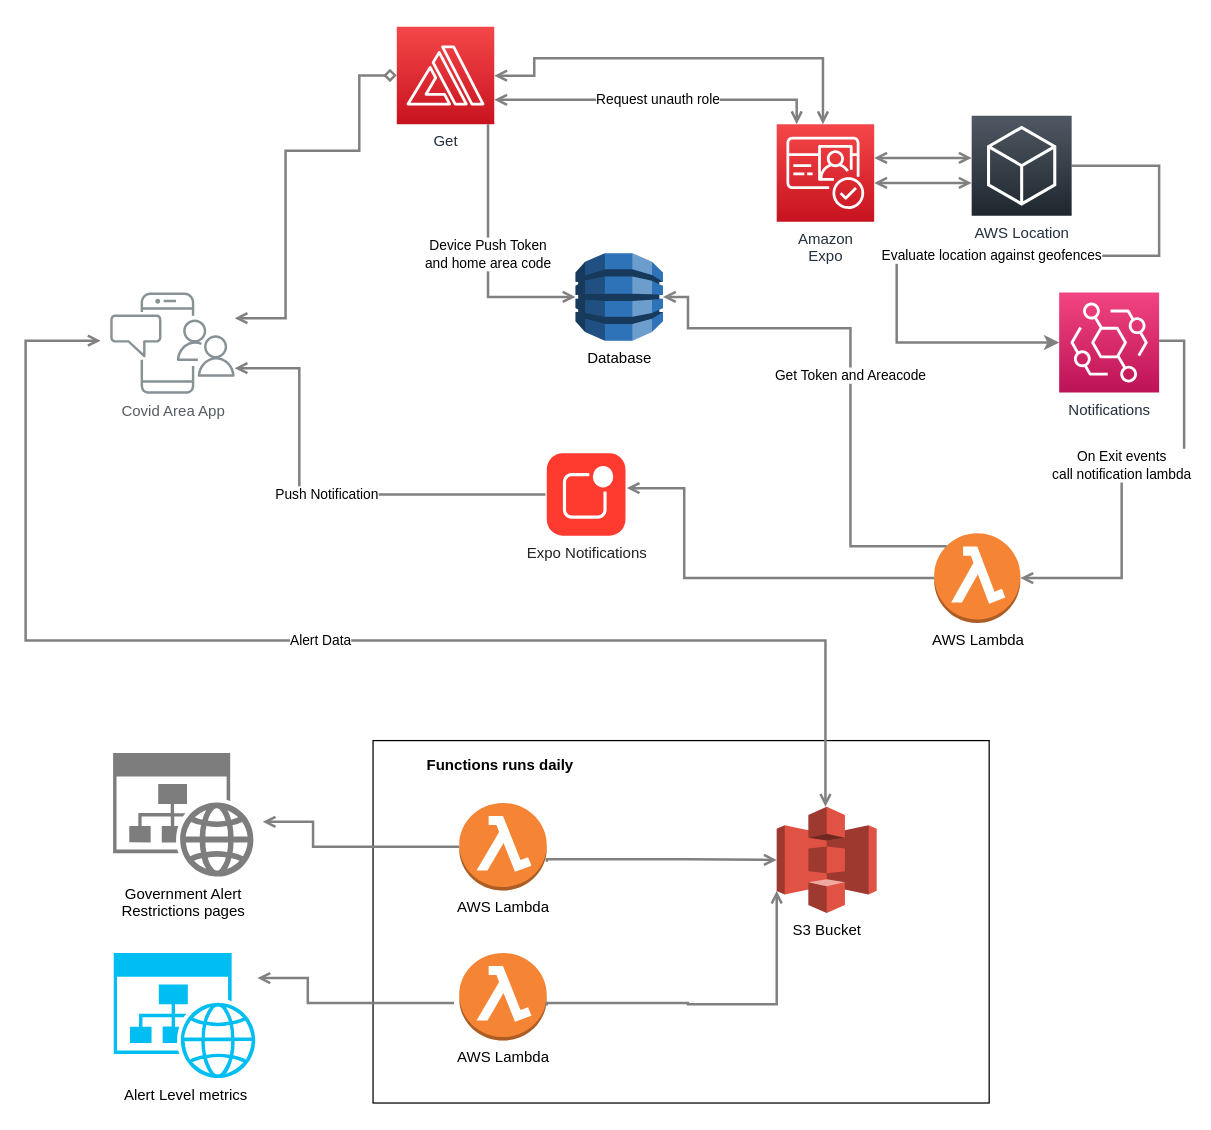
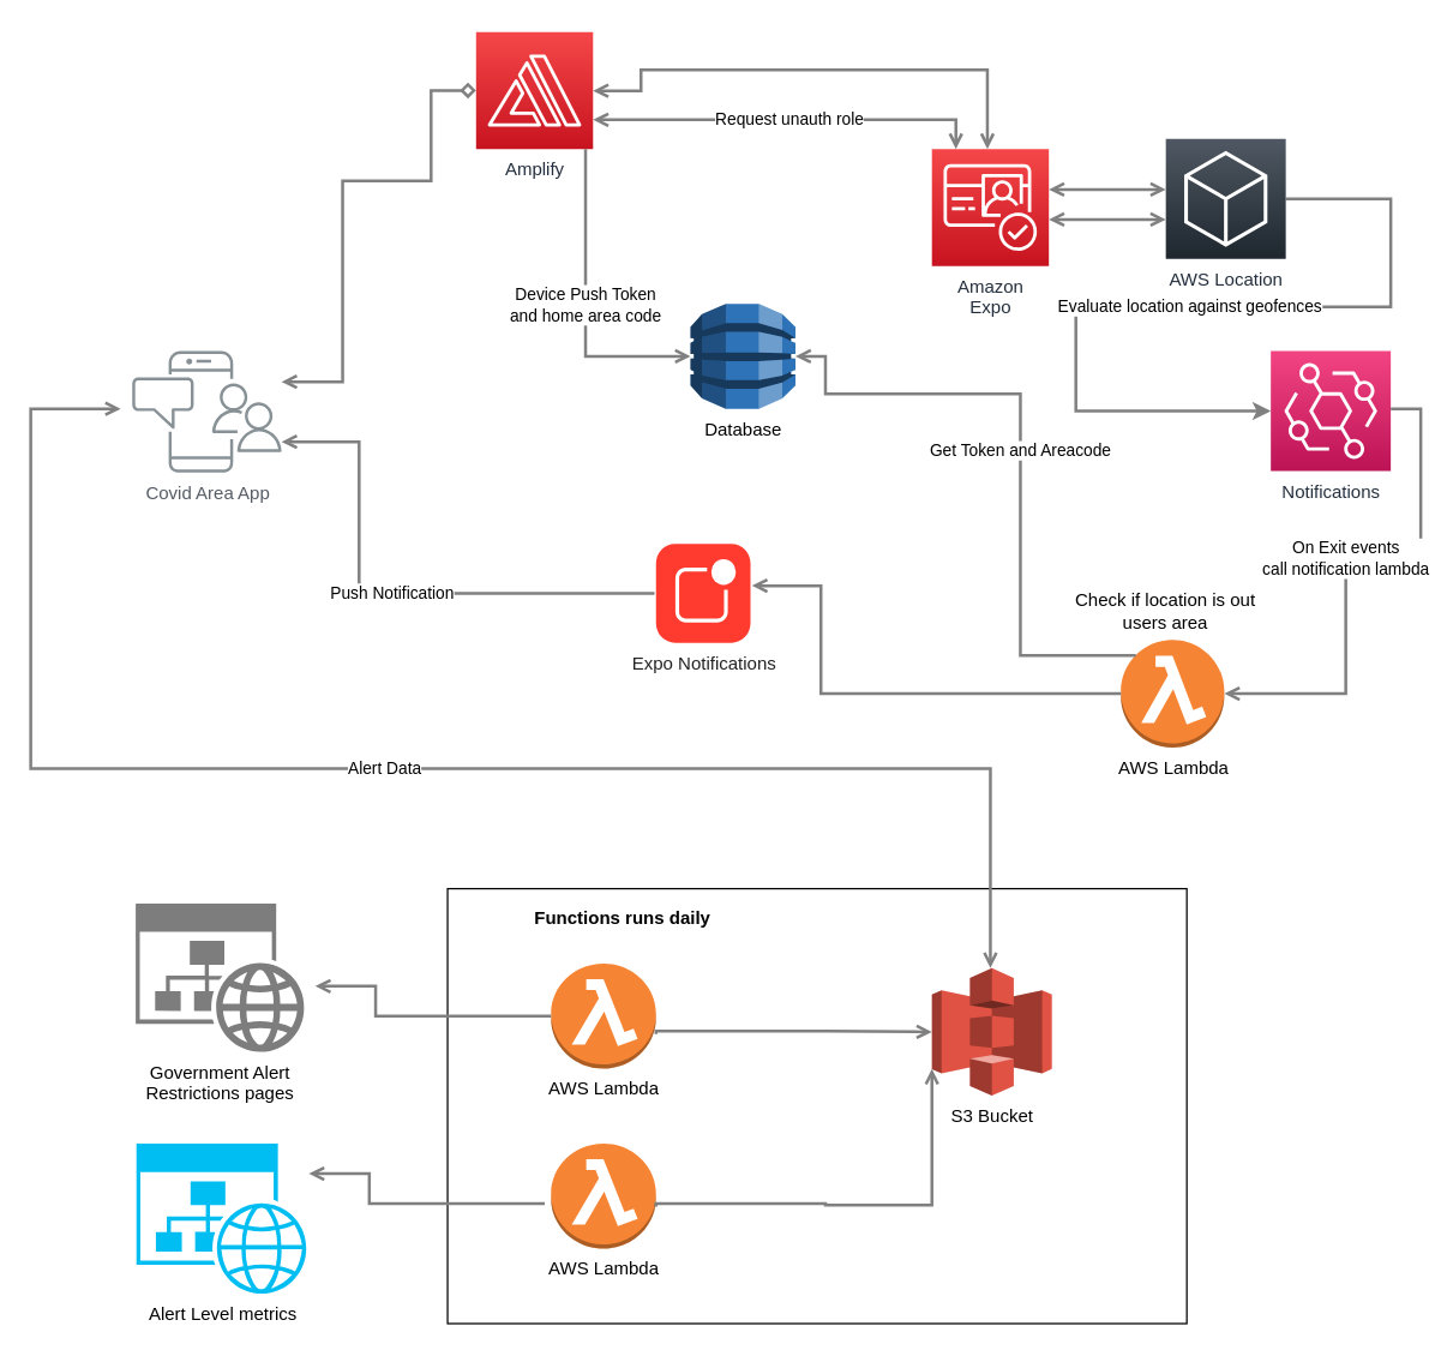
- <mxCell id="10" value="Get" style="points=[[0,0,0],[0.25,0,0],[0.5,0,0],[0.75,0,0],[1,0,0],[0,1,0],[0.25,1,0],[0.5,1,0],[0.75,1,0],[1,1,0],[0,0.25,0],[0,0.5,0],[0,0.75,0],[1,0.25,0],[1,0.5,0],[1,0.75,0]];outlineConnect=0;fontColor=#232F3E;gradientColor=#F54749;gradientDirection=north;fillColor=#C7131F;strokeColor=#ffffff;dashed=0;verticalLabelPosition=bottom;verticalAlign=top;align=center;html=1;fontSize=12;fontStyle=0;aspect=fixed;shape=mxgraph.aws4.resourceIcon;resIcon=mxgraph.aws4.amplify;" vertex="1" parent="1"><mxGeometry x="317" y="20.75" width="78" height="78" as="geometry" /></mxCell>
+ <mxCell id="10" value="Amplify" style="points=[[0,0,0],[0.25,0,0],[0.5,0,0],[0.75,0,0],[1,0,0],[0,1,0],[0.25,1,0],[0.5,1,0],[0.75,1,0],[1,1,0],[0,0.25,0],[0,0.5,0],[0,0.75,0],[1,0.25,0],[1,0.5,0],[1,0.75,0]];outlineConnect=0;fontColor=#232F3E;gradientColor=#F54749;gradientDirection=north;fillColor=#C7131F;strokeColor=#ffffff;dashed=0;verticalLabelPosition=bottom;verticalAlign=top;align=center;html=1;fontSize=12;fontStyle=0;aspect=fixed;shape=mxgraph.aws4.resourceIcon;resIcon=mxgraph.aws4.amplify;" vertex="1" parent="1"><mxGeometry x="317" y="20.75" width="78" height="78" as="geometry" /></mxCell>
+ <mxCell id="25" value="Check if location is out users area" style="text;html=1;strokeColor=none;fillColor=none;align=center;verticalAlign=middle;whiteSpace=wrap;rounded=0;fontSize=12;" vertex="1" parent="1"><mxGeometry x="707" y="392" width="140" height="30" as="geometry" /></mxCell>
- <mxCell id="24" value="Functions runs daily" style="text;html=1;strokeColor=none;fillColor=none;align=center;verticalAlign=middle;whiteSpace=wrap;rounded=0;fontSize=12;fontStyle=1" vertex="1" parent="1"><mxGeometry x="340" y="602" width="120" height="20" as="geometry" /></mxCell>
+ <mxCell id="24" value="Functions runs daily" style="text;html=1;strokeColor=none;fillColor=none;align=center;verticalAlign=middle;whiteSpace=wrap;rounded=0;fontSize=12;fontStyle=1" vertex="1" parent="1"><mxGeometry x="355" y="602" width="120" height="20" as="geometry" /></mxCell>
